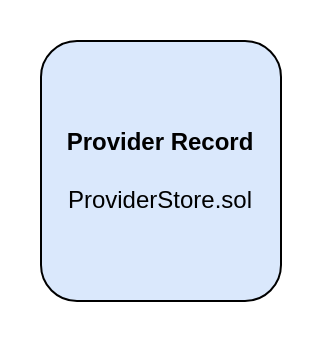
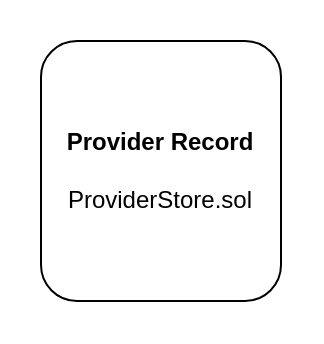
- <mxCell id="2" value="&lt;b&gt;Provider Record&lt;/b&gt;&lt;br&gt;&lt;br&gt;ProviderStore.sol" style="rounded=1;whiteSpace=wrap;html=1;fillColor=#dae8fc;" vertex="1" parent="1"><mxGeometry x="20" y="20" width="120" height="130" as="geometry" /></mxCell>
+ <mxCell id="2" value="&lt;b&gt;Provider Record&lt;/b&gt;&lt;br&gt;&lt;br&gt;ProviderStore.sol" style="rounded=1;whiteSpace=wrap;html=1;" vertex="1" parent="1"><mxGeometry x="20" y="20" width="120" height="130" as="geometry" /></mxCell>
